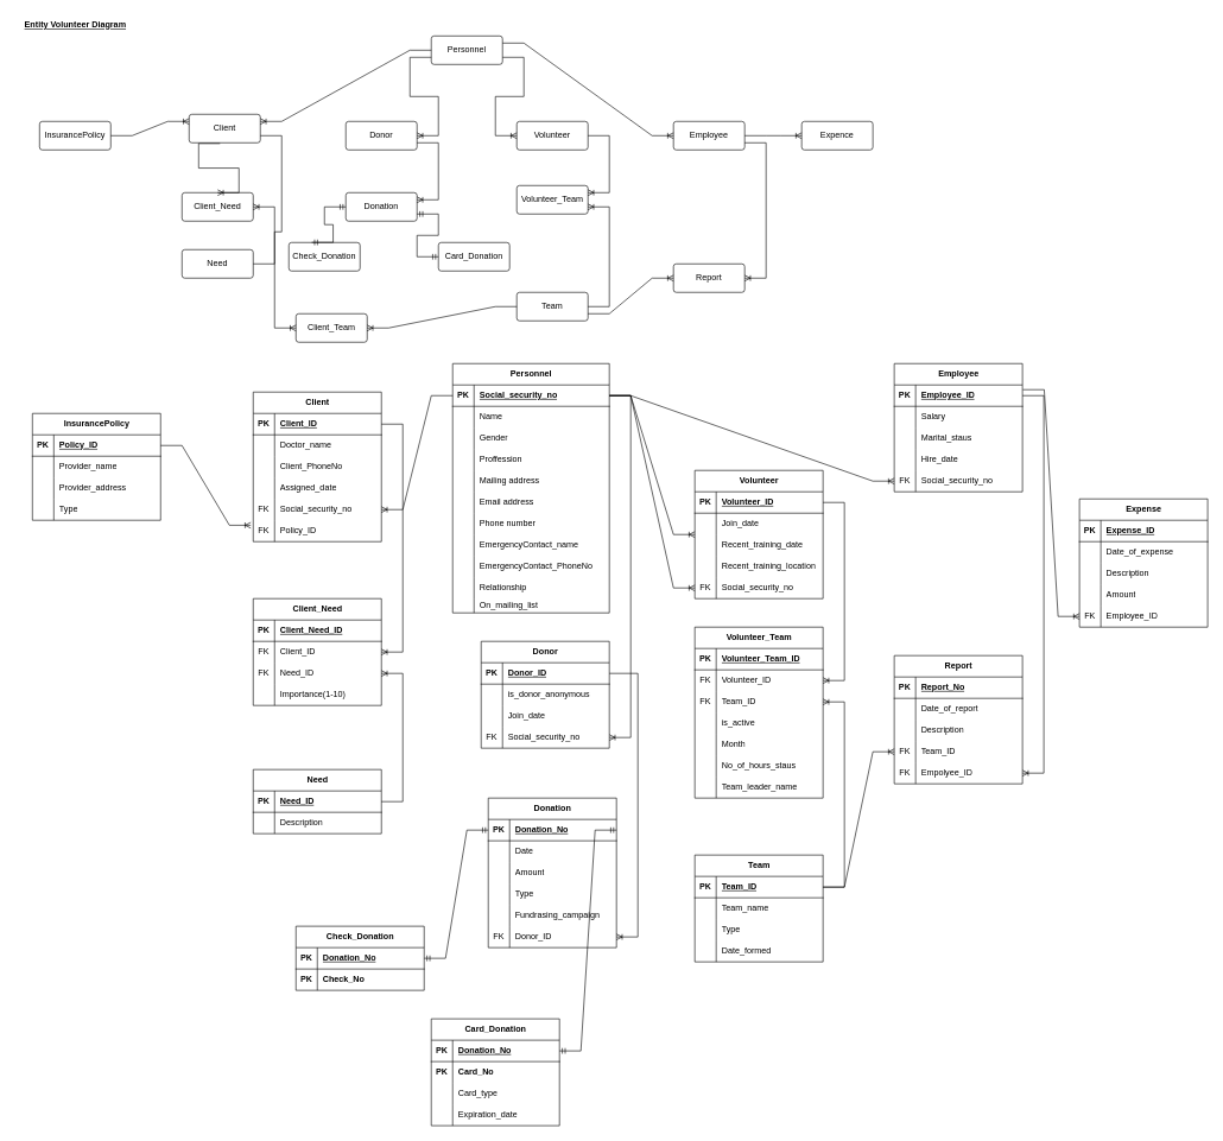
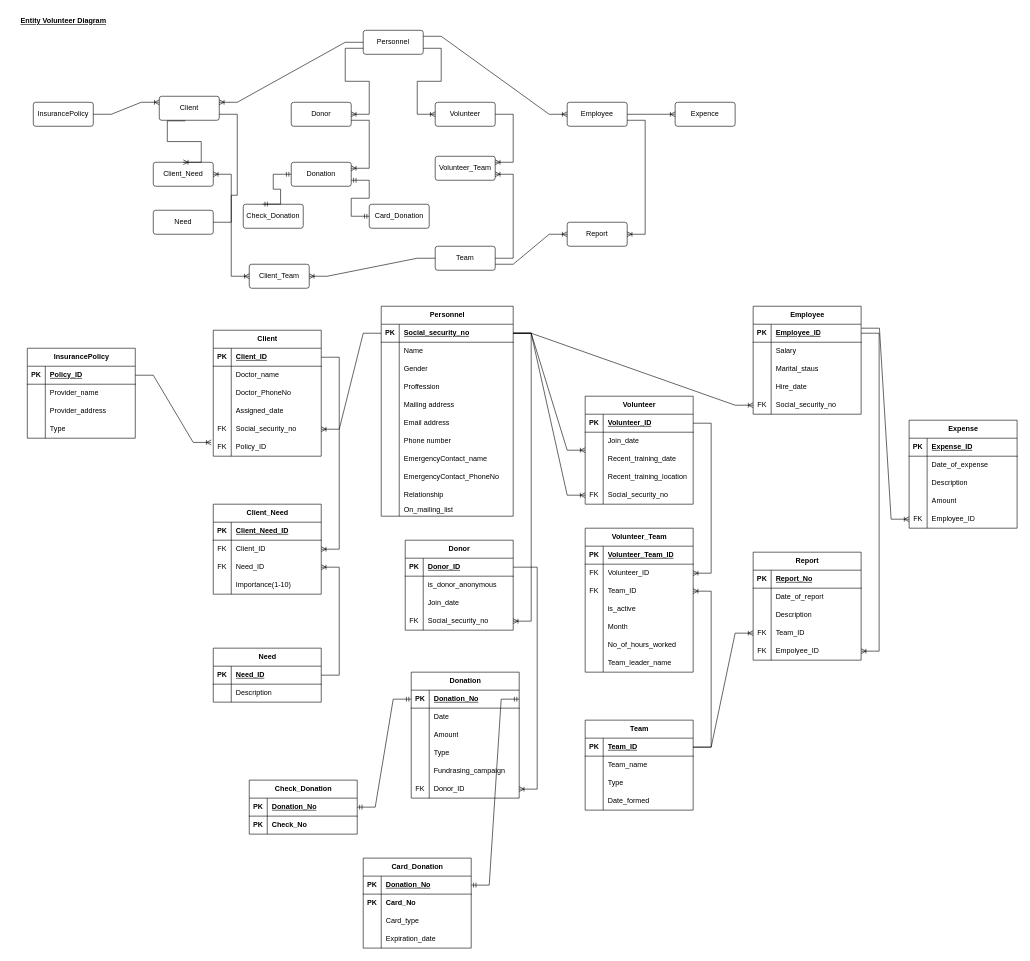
- <mxCell id="70" value="Client_PhoneNo" style="shape=partialRectangle;connectable=0;fillColor=none;top=0;left=0;bottom=0;right=0;align=left;spacingLeft=6;overflow=hidden;whiteSpace=wrap;html=1;" vertex="1" parent="68"><mxGeometry x="30" width="150" height="30" as="geometry"><mxRectangle width="150" height="30" as="alternateBounds" /></mxGeometry></mxCell>
+ <mxCell id="70" value="Doctor_PhoneNo" style="shape=partialRectangle;connectable=0;fillColor=none;top=0;left=0;bottom=0;right=0;align=left;spacingLeft=6;overflow=hidden;whiteSpace=wrap;html=1;" vertex="1" parent="68"><mxGeometry x="30" width="150" height="30" as="geometry"><mxRectangle width="150" height="30" as="alternateBounds" /></mxGeometry></mxCell>
- <mxCell id="200" value="No_of_hours_staus" style="shape=partialRectangle;connectable=0;fillColor=none;top=0;left=0;bottom=0;right=0;align=left;spacingLeft=6;overflow=hidden;whiteSpace=wrap;html=1;" vertex="1" parent="198"><mxGeometry x="30" width="150" height="30" as="geometry"><mxRectangle width="150" height="30" as="alternateBounds" /></mxGeometry></mxCell>
+ <mxCell id="200" value="No_of_hours_worked" style="shape=partialRectangle;connectable=0;fillColor=none;top=0;left=0;bottom=0;right=0;align=left;spacingLeft=6;overflow=hidden;whiteSpace=wrap;html=1;" vertex="1" parent="198"><mxGeometry x="30" width="150" height="30" as="geometry"><mxRectangle width="150" height="30" as="alternateBounds" /></mxGeometry></mxCell>
